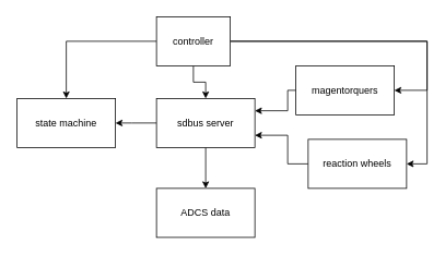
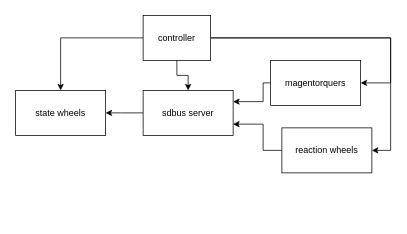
- <mxCell id="10" value="state machine" style="rounded=0;whiteSpace=wrap;html=1;" vertex="1" parent="1"><mxGeometry y="120" width="120" height="60" as="geometry" x="20" /></mxCell>
+ <mxCell id="10" value="state wheels" style="rounded=0;whiteSpace=wrap;html=1;" vertex="1" parent="1"><mxGeometry y="120" width="120" height="60" as="geometry" x="20" /></mxCell>
- <mxCell id="8" value="" style="edgeStyle=orthogonalEdgeStyle;rounded=0;orthogonalLoop=1;jettySize=auto;html=1;exitX=0.5;exitY=1;exitDx=0;exitDy=0;" edge="1" parent="1" source="9" target="15"><mxGeometry relative="1" as="geometry" /></mxCell>
- <mxCell id="15" value="ADCS data" style="rounded=0;whiteSpace=wrap;html=1;" vertex="1" parent="1"><mxGeometry x="190" y="230" width="120" height="60" as="geometry" /></mxCell>
